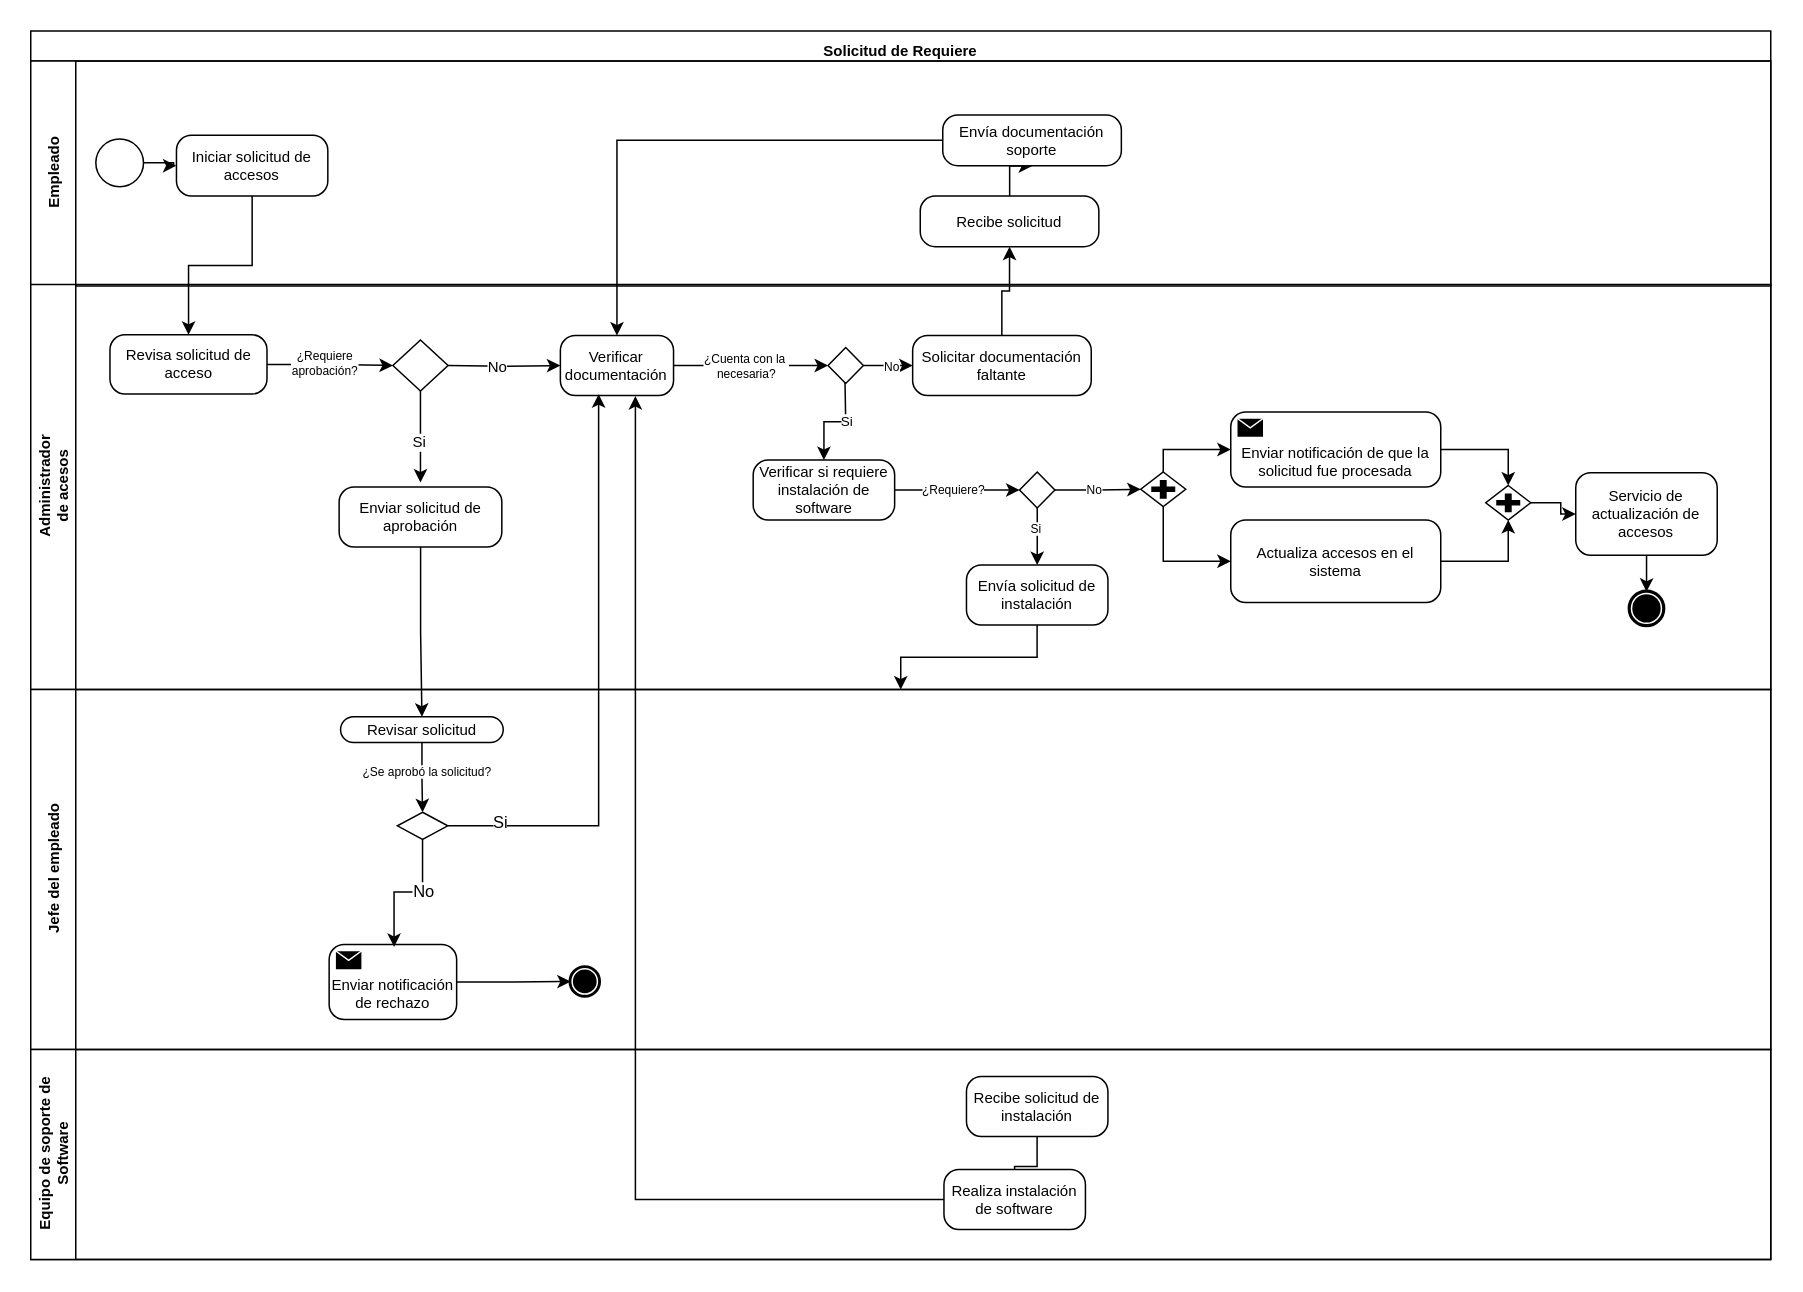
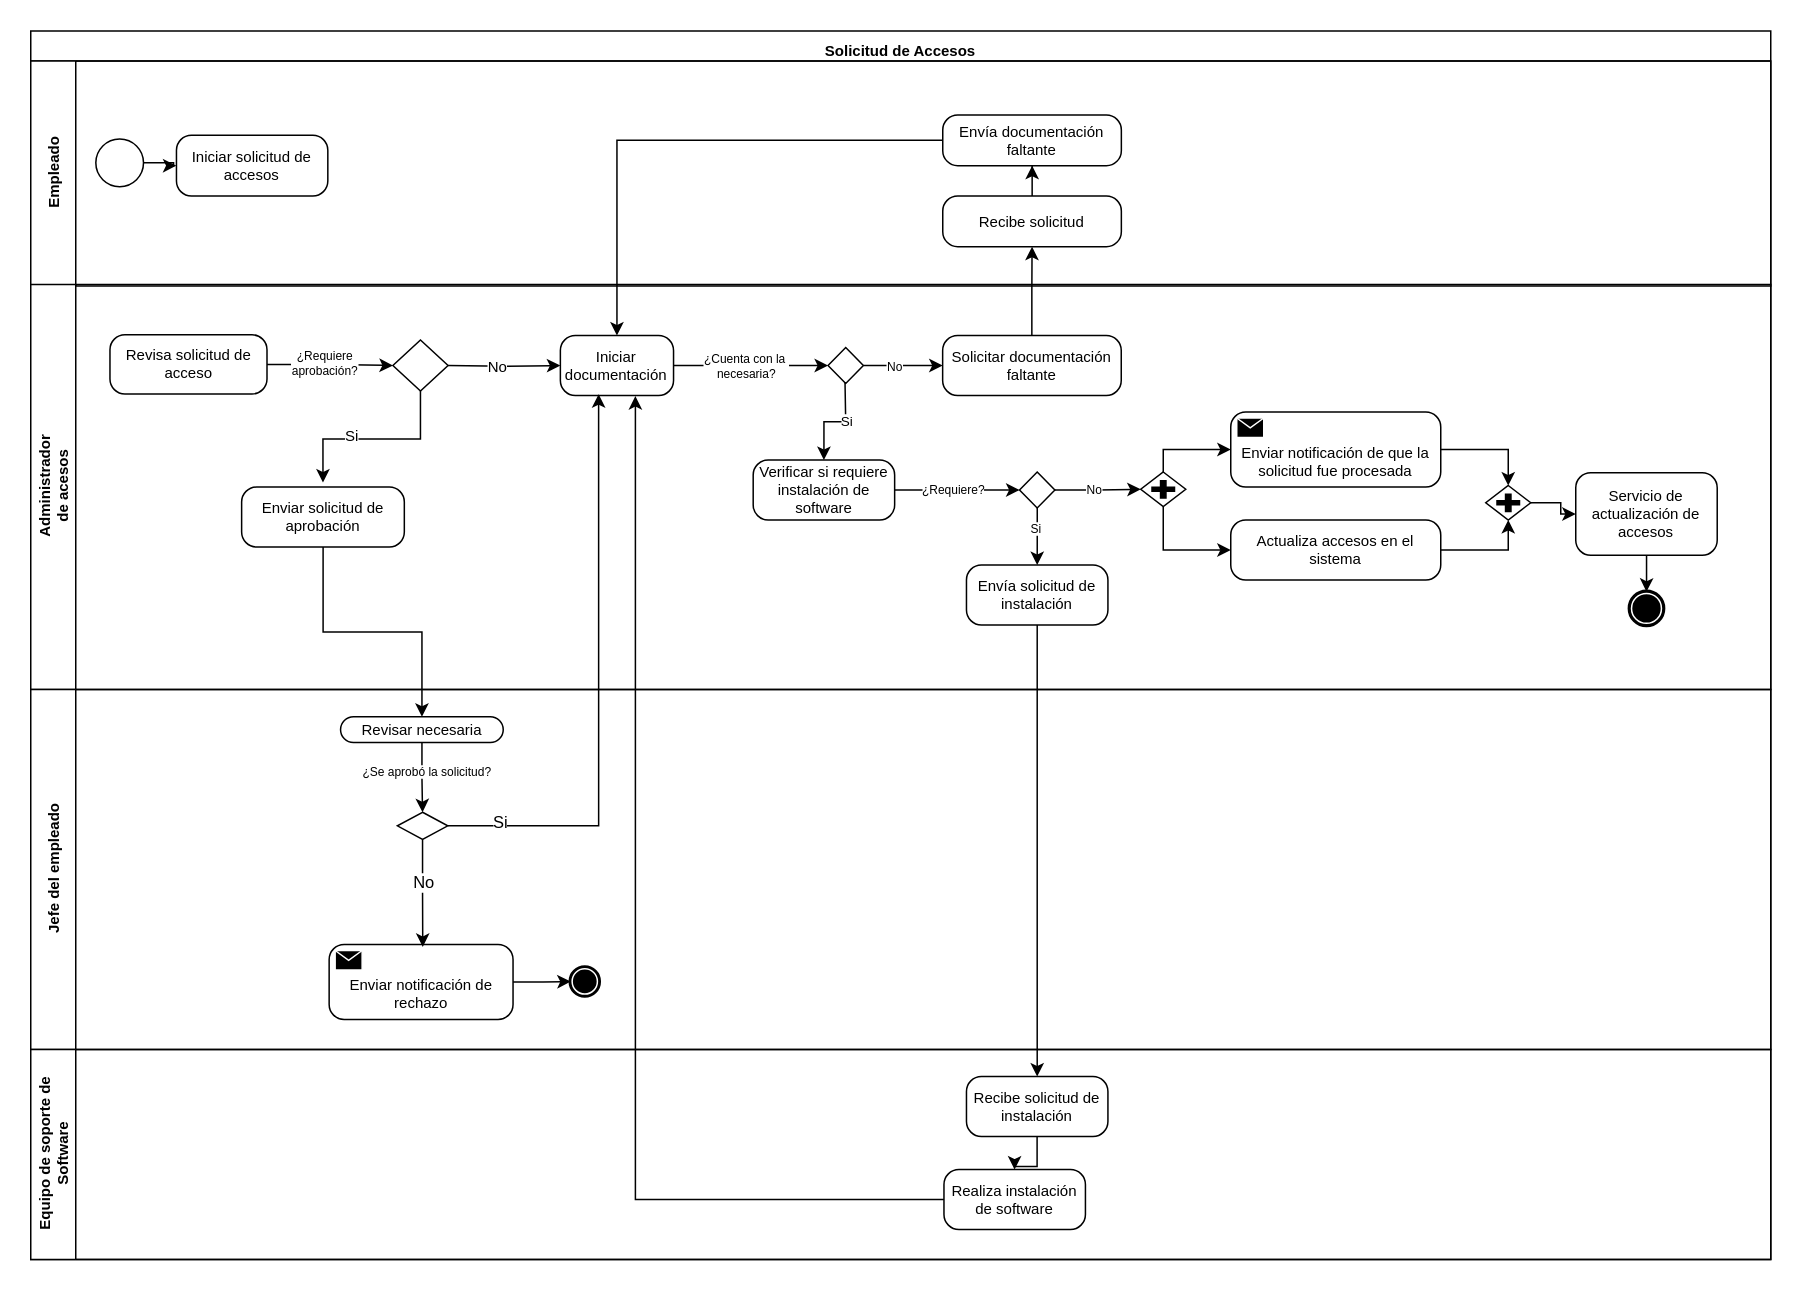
- <mxCell id="3" value="Solicitud de Requiere" style="swimlane;html=1;childLayout=stackLayout;resizeParent=1;resizeParentMax=0;horizontal=1;startSize=20;horizontalStack=0;whiteSpace=wrap;spacingTop=5;fontSize=10;container=1;" parent="2" vertex="1"><mxGeometry width="1160" height="819" as="geometry" /></mxCell>
+ <mxCell id="3" value="Solicitud de Accesos" style="swimlane;html=1;childLayout=stackLayout;resizeParent=1;resizeParentMax=0;horizontal=1;startSize=20;horizontalStack=0;whiteSpace=wrap;spacingTop=5;fontSize=10;container=1;" parent="2" vertex="1"><mxGeometry width="1160" height="819" as="geometry" /></mxCell>
- <mxCell id="10" value="Envía documentación soporte" style="points=[[0.25,0,0],[0.5,0,0],[0.75,0,0],[1,0.25,0],[1,0.5,0],[1,0.75,0],[0.75,1,0],[0.5,1,0],[0.25,1,0],[0,0.75,0],[0,0.5,0],[0,0.25,0]];shape=mxgraph.bpmn.task;whiteSpace=wrap;rectStyle=rounded;size=10;html=1;container=1;expand=0;collapsible=0;taskMarker=abstract;fontSize=10;" parent="4" vertex="1"><mxGeometry x="608" y="36" width="119.07" height="33.79" as="geometry" /></mxCell>
+ <mxCell id="10" value="Envía documentación faltante" style="points=[[0.25,0,0],[0.5,0,0],[0.75,0,0],[1,0.25,0],[1,0.5,0],[1,0.75,0],[0.75,1,0],[0.5,1,0],[0.25,1,0],[0,0.75,0],[0,0.5,0],[0,0.25,0]];shape=mxgraph.bpmn.task;whiteSpace=wrap;rectStyle=rounded;size=10;html=1;container=1;expand=0;collapsible=0;taskMarker=abstract;fontSize=10;" parent="4" vertex="1"><mxGeometry x="608" y="36" width="119.07" height="33.79" as="geometry" /></mxCell>
- <mxCell id="9" value="Recibe solicitud" style="points=[[0.25,0,0],[0.5,0,0],[0.75,0,0],[1,0.25,0],[1,0.5,0],[1,0.75,0],[0.75,1,0],[0.5,1,0],[0.25,1,0],[0,0.75,0],[0,0.5,0],[0,0.25,0]];shape=mxgraph.bpmn.task;whiteSpace=wrap;rectStyle=rounded;size=10;html=1;container=1;expand=0;collapsible=0;taskMarker=abstract;fontSize=10;" parent="4" vertex="1"><mxGeometry x="593" y="90" width="119.07" height="33.79" as="geometry" /></mxCell>
+ <mxCell id="9" value="Recibe solicitud" style="points=[[0.25,0,0],[0.5,0,0],[0.75,0,0],[1,0.25,0],[1,0.5,0],[1,0.75,0],[0.75,1,0],[0.5,1,0],[0.25,1,0],[0,0.75,0],[0,0.5,0],[0,0.25,0]];shape=mxgraph.bpmn.task;whiteSpace=wrap;rectStyle=rounded;size=10;html=1;container=1;expand=0;collapsible=0;taskMarker=abstract;fontSize=10;" parent="4" vertex="1"><mxGeometry x="608" y="90" width="119.07" height="33.79" as="geometry" /></mxCell>
- <mxCell id="11" style="edgeStyle=orthogonalEdgeStyle;rounded=0;orthogonalLoop=1;jettySize=auto;html=1;" parent="2" source="7" target="15" edge="1"><mxGeometry relative="1" as="geometry" /></mxCell>
- <mxCell id="22" value="Verificar documentación" style="points=[[0.25,0,0],[0.5,0,0],[0.75,0,0],[1,0.25,0],[1,0.5,0],[1,0.75,0],[0.75,1,0],[0.5,1,0],[0.25,1,0],[0,0.75,0],[0,0.5,0],[0,0.25,0]];shape=mxgraph.bpmn.task;whiteSpace=wrap;rectStyle=rounded;size=10;html=1;container=1;expand=0;collapsible=0;taskMarker=abstract;fontSize=10;" parent="12" vertex="1"><mxGeometry x="353.081" y="34" width="75.447" height="40" as="geometry" /></mxCell>
+ <mxCell id="22" value="Iniciar documentación" style="points=[[0.25,0,0],[0.5,0,0],[0.75,0,0],[1,0.25,0],[1,0.5,0],[1,0.75,0],[0.75,1,0],[0.5,1,0],[0.25,1,0],[0,0.75,0],[0,0.5,0],[0,0.25,0]];shape=mxgraph.bpmn.task;whiteSpace=wrap;rectStyle=rounded;size=10;html=1;container=1;expand=0;collapsible=0;taskMarker=abstract;fontSize=10;" parent="12" vertex="1"><mxGeometry x="353.081" y="34" width="75.447" height="40" as="geometry" /></mxCell>
- <mxCell id="51" value="Solicitar documentación faltante" style="points=[[0.25,0,0],[0.5,0,0],[0.75,0,0],[1,0.25,0],[1,0.5,0],[1,0.75,0],[0.75,1,0],[0.5,1,0],[0.25,1,0],[0,0.75,0],[0,0.5,0],[0,0.25,0]];shape=mxgraph.bpmn.task;whiteSpace=wrap;rectStyle=rounded;size=10;html=1;container=1;expand=0;collapsible=0;taskMarker=abstract;fontSize=10;" parent="12" vertex="1"><mxGeometry x="587.93" y="34" width="119.07" height="40" as="geometry" /></mxCell>
+ <mxCell id="51" value="Solicitar documentación faltante" style="points=[[0.25,0,0],[0.5,0,0],[0.75,0,0],[1,0.25,0],[1,0.5,0],[1,0.75,0],[0.75,1,0],[0.5,1,0],[0.25,1,0],[0,0.75,0],[0,0.5,0],[0,0.25,0]];shape=mxgraph.bpmn.task;whiteSpace=wrap;rectStyle=rounded;size=10;html=1;container=1;expand=0;collapsible=0;taskMarker=abstract;fontSize=10;" parent="12" vertex="1"><mxGeometry x="607.93" y="34" width="119.07" height="40" as="geometry" /></mxCell>
- <mxCell id="19" value="Enviar solicitud de aprobación" style="points=[[0.25,0,0],[0.5,0,0],[0.75,0,0],[1,0.25,0],[1,0.5,0],[1,0.75,0],[0.75,1,0],[0.5,1,0],[0.25,1,0],[0,0.75,0],[0,0.5,0],[0,0.25,0]];shape=mxgraph.bpmn.task;whiteSpace=wrap;rectStyle=rounded;size=10;html=1;container=1;expand=0;collapsible=0;taskMarker=abstract;fontSize=10;" parent="12" vertex="1"><mxGeometry x="205.593" y="135" width="108.455" height="40" as="geometry" /></mxCell>
+ <mxCell id="19" value="Enviar solicitud de aprobación" style="points=[[0.25,0,0],[0.5,0,0],[0.75,0,0],[1,0.25,0],[1,0.5,0],[1,0.75,0],[0.75,1,0],[0.5,1,0],[0.25,1,0],[0,0.75,0],[0,0.5,0],[0,0.25,0]];shape=mxgraph.bpmn.task;whiteSpace=wrap;rectStyle=rounded;size=10;html=1;container=1;expand=0;collapsible=0;taskMarker=abstract;fontSize=10;" parent="12" vertex="1"><mxGeometry x="140.593" y="135" width="108.455" height="40" as="geometry" /></mxCell>
- <mxCell id="42" value="Actualiza accesos en el sistema" style="points=[[0.25,0,0],[0.5,0,0],[0.75,0,0],[1,0.25,0],[1,0.5,0],[1,0.75,0],[0.75,1,0],[0.5,1,0],[0.25,1,0],[0,0.75,0],[0,0.5,0],[0,0.25,0]];shape=mxgraph.bpmn.task;whiteSpace=wrap;rectStyle=rounded;size=10;html=1;container=1;expand=0;collapsible=0;taskMarker=abstract;fontSize=10;" parent="12" vertex="1"><mxGeometry x="800" y="157" width="140" height="55" as="geometry" /></mxCell>
+ <mxCell id="42" value="Actualiza accesos en el sistema" style="points=[[0.25,0,0],[0.5,0,0],[0.75,0,0],[1,0.25,0],[1,0.5,0],[1,0.75,0],[0.75,1,0],[0.5,1,0],[0.25,1,0],[0,0.75,0],[0,0.5,0],[0,0.25,0]];shape=mxgraph.bpmn.task;whiteSpace=wrap;rectStyle=rounded;size=10;html=1;container=1;expand=0;collapsible=0;taskMarker=abstract;fontSize=10;" parent="12" vertex="1"><mxGeometry x="800" y="157" width="140" height="40" as="geometry" /></mxCell>
- <mxCell id="69" style="edgeStyle=orthogonalEdgeStyle;rounded=0;orthogonalLoop=1;jettySize=auto;html=1;" parent="2" source="34" target="55" edge="1"><mxGeometry relative="1" as="geometry" /></mxCell>
+ <mxCell id="69" style="edgeStyle=orthogonalEdgeStyle;rounded=0;orthogonalLoop=1;jettySize=auto;html=1;" parent="2" source="34" target="67" edge="1"><mxGeometry relative="1" as="geometry" /></mxCell>
- <mxCell id="64" value="Revisar solicitud" style="points=[[0.25,0,0],[0.5,0,0],[0.75,0,0],[1,0.25,0],[1,0.5,0],[1,0.75,0],[0.75,1,0],[0.5,1,0],[0.25,1,0],[0,0.75,0],[0,0.5,0],[0,0.25,0]];shape=mxgraph.bpmn.task;whiteSpace=wrap;rectStyle=rounded;size=10;html=1;container=1;expand=0;collapsible=0;taskMarker=abstract;fontSize=10;" parent="2" vertex="1"><mxGeometry x="206.537" y="457.183" width="108.455" height="17.225" as="geometry" /></mxCell>
+ <mxCell id="64" value="Revisar necesaria" style="points=[[0.25,0,0],[0.5,0,0],[0.75,0,0],[1,0.25,0],[1,0.5,0],[1,0.75,0],[0.75,1,0],[0.5,1,0],[0.25,1,0],[0,0.75,0],[0,0.5,0],[0,0.25,0]];shape=mxgraph.bpmn.task;whiteSpace=wrap;rectStyle=rounded;size=10;html=1;container=1;expand=0;collapsible=0;taskMarker=abstract;fontSize=10;" parent="2" vertex="1"><mxGeometry x="206.537" y="457.183" width="108.455" height="17.225" as="geometry" /></mxCell>
- <mxCell id="56" value="Enviar notificación de rechazo" style="points=[[0.25,0,0],[0.5,0,0],[0.75,0,0],[1,0.25,0],[1,0.5,0],[1,0.75,0],[0.75,1,0],[0.5,1,0],[0.25,1,0],[0,0.75,0],[0,0.5,0],[0,0.25,0]];shape=mxgraph.bpmn.task;whiteSpace=wrap;rectStyle=rounded;size=10;html=1;container=1;expand=0;collapsible=0;taskMarker=send;verticalAlign=middle;fontSize=10;spacingTop=15;" parent="2" vertex="1"><mxGeometry x="198.93" y="609" width="85" height="50" as="geometry" /></mxCell>
+ <mxCell id="56" value="Enviar notificación de rechazo" style="points=[[0.25,0,0],[0.5,0,0],[0.75,0,0],[1,0.25,0],[1,0.5,0],[1,0.75,0],[0.75,1,0],[0.5,1,0],[0.25,1,0],[0,0.75,0],[0,0.5,0],[0,0.25,0]];shape=mxgraph.bpmn.task;whiteSpace=wrap;rectStyle=rounded;size=10;html=1;container=1;expand=0;collapsible=0;taskMarker=send;verticalAlign=middle;fontSize=10;spacingTop=15;" parent="2" vertex="1"><mxGeometry x="198.93" y="609" width="122.6" height="50" as="geometry" /></mxCell>
- <mxCell id="66" style="edgeStyle=orthogonalEdgeStyle;rounded=0;orthogonalLoop=1;jettySize=auto;html=1;endArrow=none;" parent="65" source="67" target="68" edge="1"><mxGeometry relative="1" as="geometry" /></mxCell>
+ <mxCell id="66" style="edgeStyle=orthogonalEdgeStyle;rounded=0;orthogonalLoop=1;jettySize=auto;html=1;" parent="65" source="67" target="68" edge="1"><mxGeometry relative="1" as="geometry" /></mxCell>
